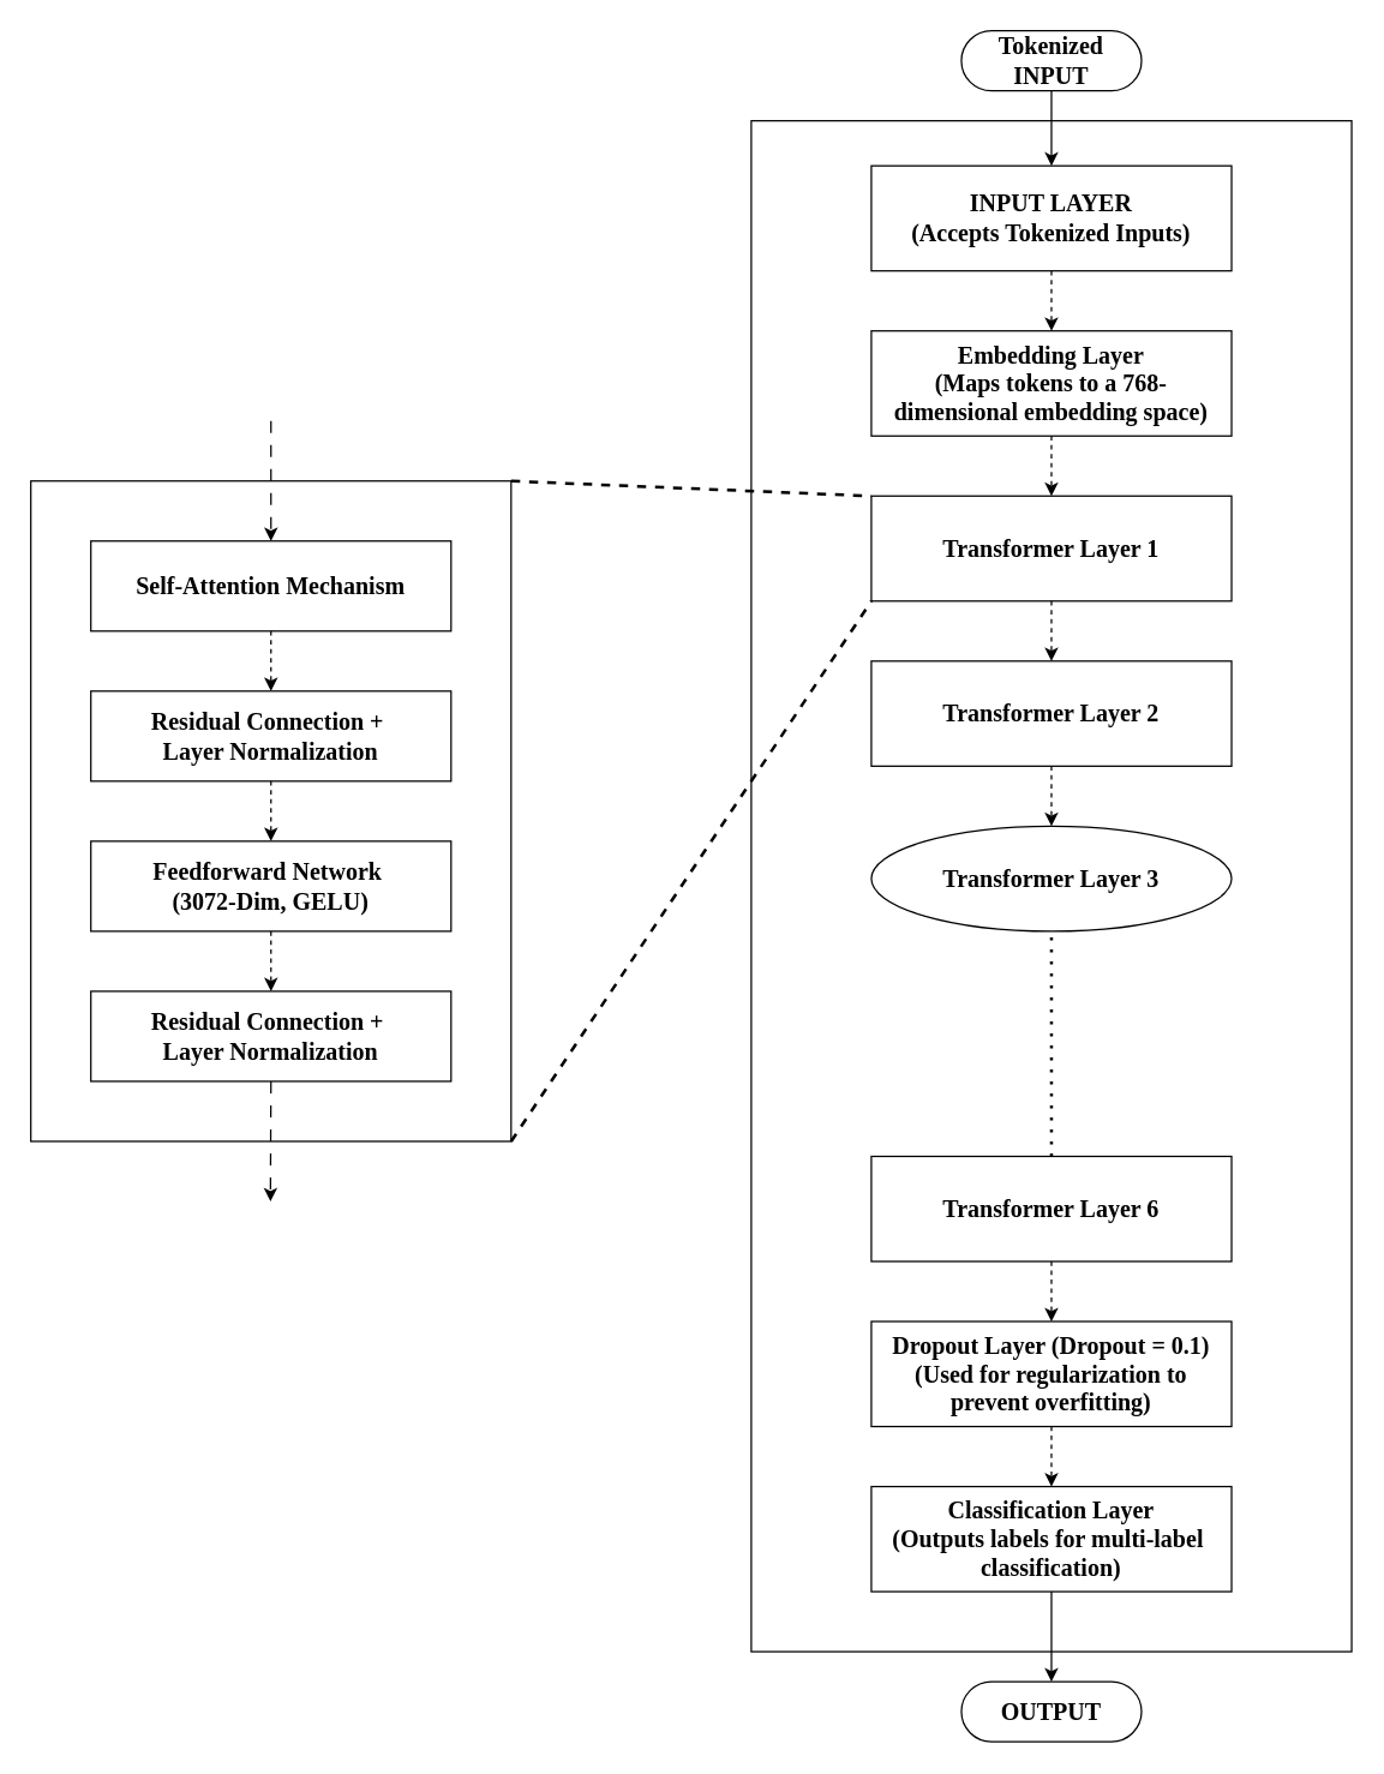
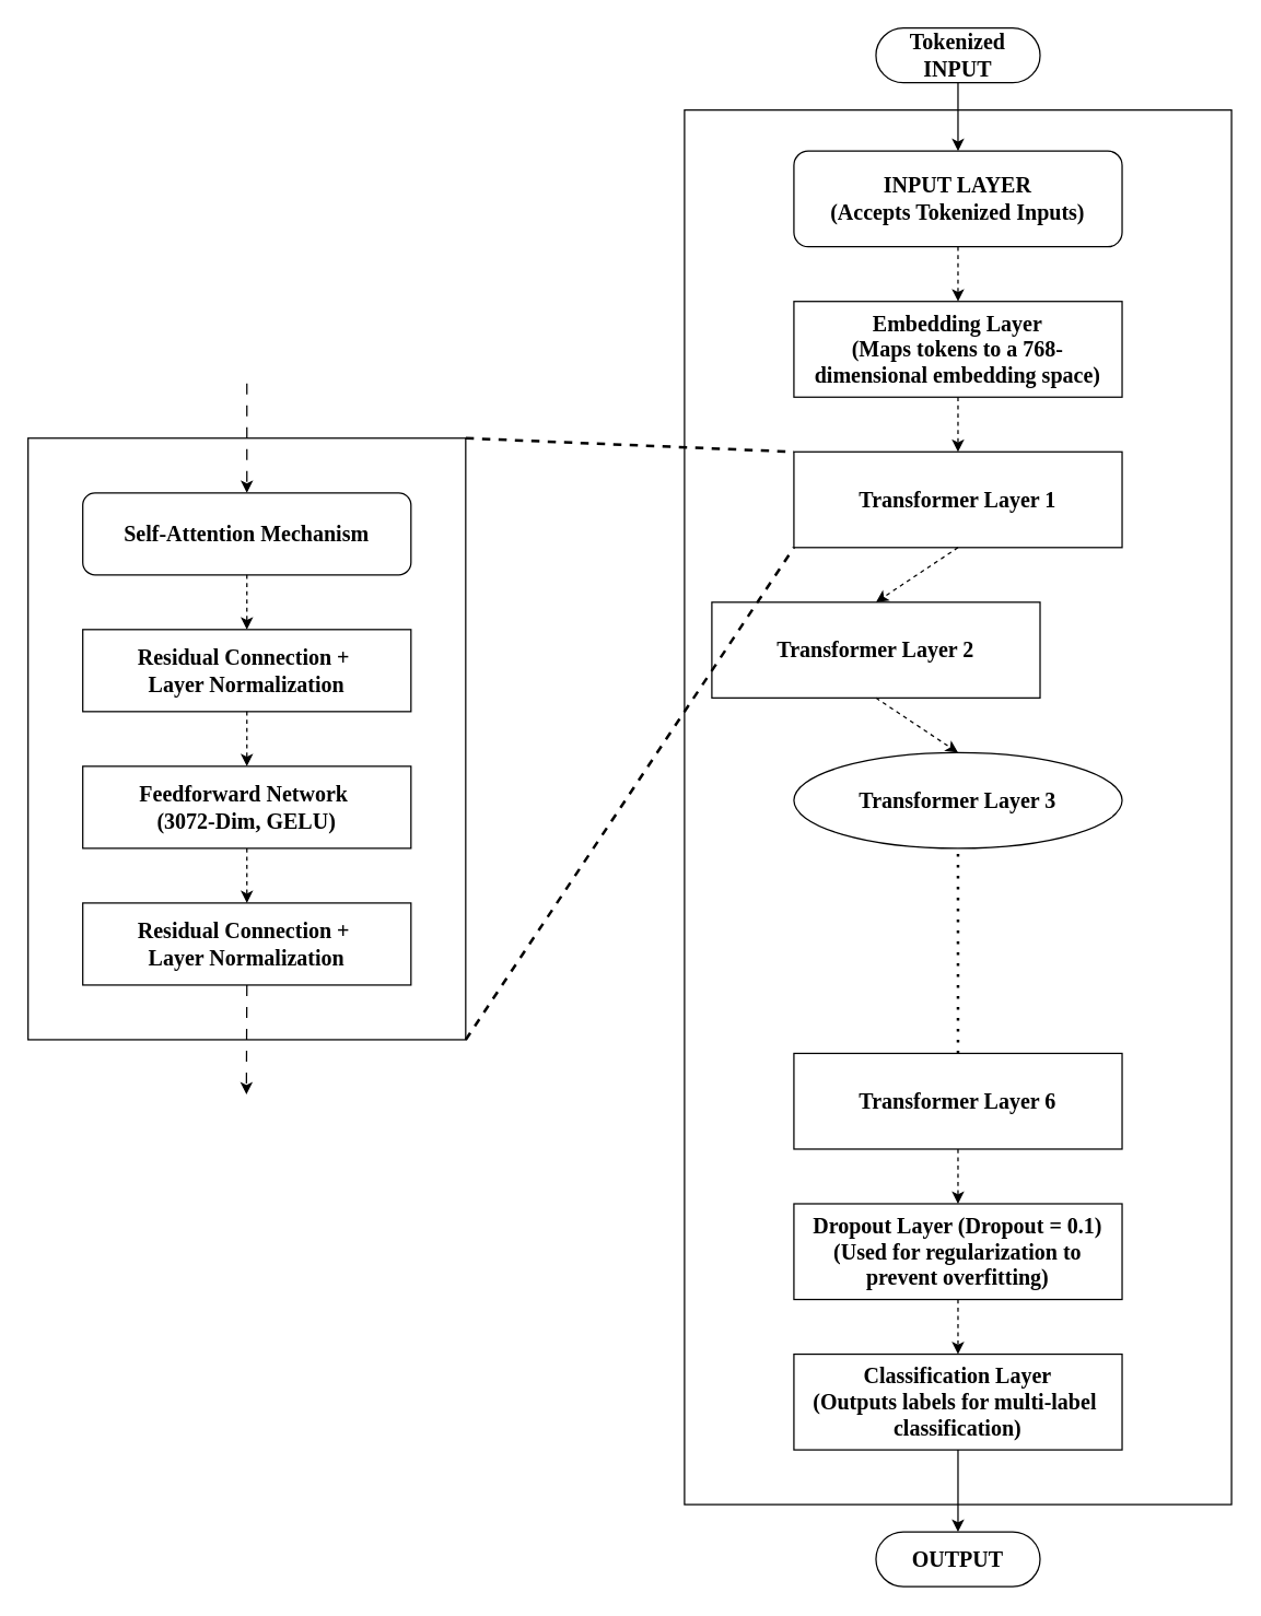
- <mxCell id="3" value="INPUT LAYER&lt;br&gt;(Accepts Tokenized Inputs)" style="rounded=0;fontFamily=Times New Roman;fontSize=16;fontStyle=1;spacing=12;whiteSpace=wrap;html=1;labelBackgroundColor=none;textShadow=0;horizontal=1;" parent="1" vertex="1"><mxGeometry x="580" y="110" width="240" height="70" as="geometry" /></mxCell>
+ <mxCell id="3" value="INPUT LAYER&lt;br&gt;(Accepts Tokenized Inputs)" style="fontFamily=Times New Roman;fontSize=16;fontStyle=1;spacing=12;whiteSpace=wrap;html=1;labelBackgroundColor=none;textShadow=0;horizontal=1;rounded=1;" parent="1" vertex="1"><mxGeometry x="580" y="110" width="240" height="70" as="geometry" /></mxCell>
- <mxCell id="27" value="Self-Attention Mechanism" style="rounded=0;fontFamily=Times New Roman;fontSize=16;fontStyle=1;spacing=12;whiteSpace=wrap;html=1;labelBackgroundColor=none;textShadow=0;horizontal=1;" parent="1" vertex="1"><mxGeometry x="60" y="360" width="240" height="60" as="geometry" /></mxCell>
+ <mxCell id="27" value="Self-Attention Mechanism" style="fontFamily=Times New Roman;fontSize=16;fontStyle=1;spacing=12;whiteSpace=wrap;html=1;labelBackgroundColor=none;textShadow=0;horizontal=1;rounded=1;" parent="1" vertex="1"><mxGeometry x="60" y="360" width="240" height="60" as="geometry" /></mxCell>
- <mxCell id="6" value="Transformer Layer 2" style="rounded=0;fontFamily=Times New Roman;fontSize=16;fontStyle=1;spacing=12;whiteSpace=wrap;html=1;labelBackgroundColor=none;textShadow=0;horizontal=1;" parent="1" vertex="1"><mxGeometry x="580" y="440" width="240" height="70" as="geometry" /></mxCell>
+ <mxCell id="6" value="Transformer Layer 2" style="rounded=0;fontFamily=Times New Roman;fontSize=16;fontStyle=1;spacing=12;whiteSpace=wrap;html=1;labelBackgroundColor=none;textShadow=0;horizontal=1;" parent="1" vertex="1"><mxGeometry x="520" y="440" width="240" height="70" as="geometry" /></mxCell>
